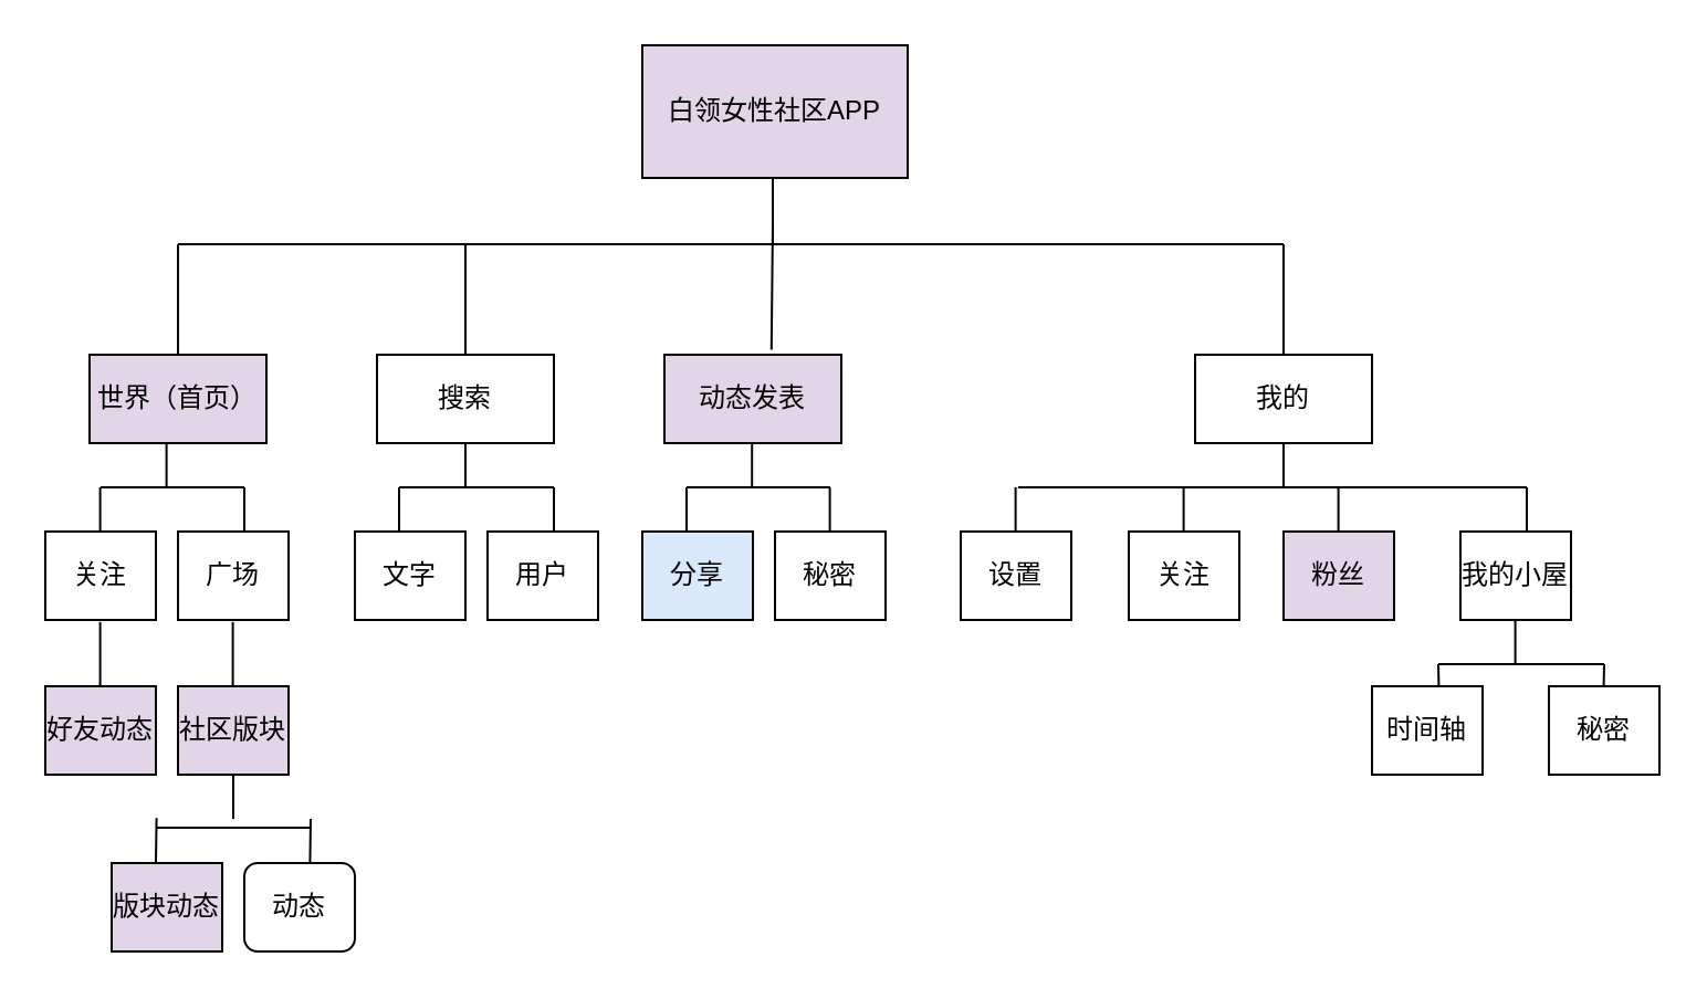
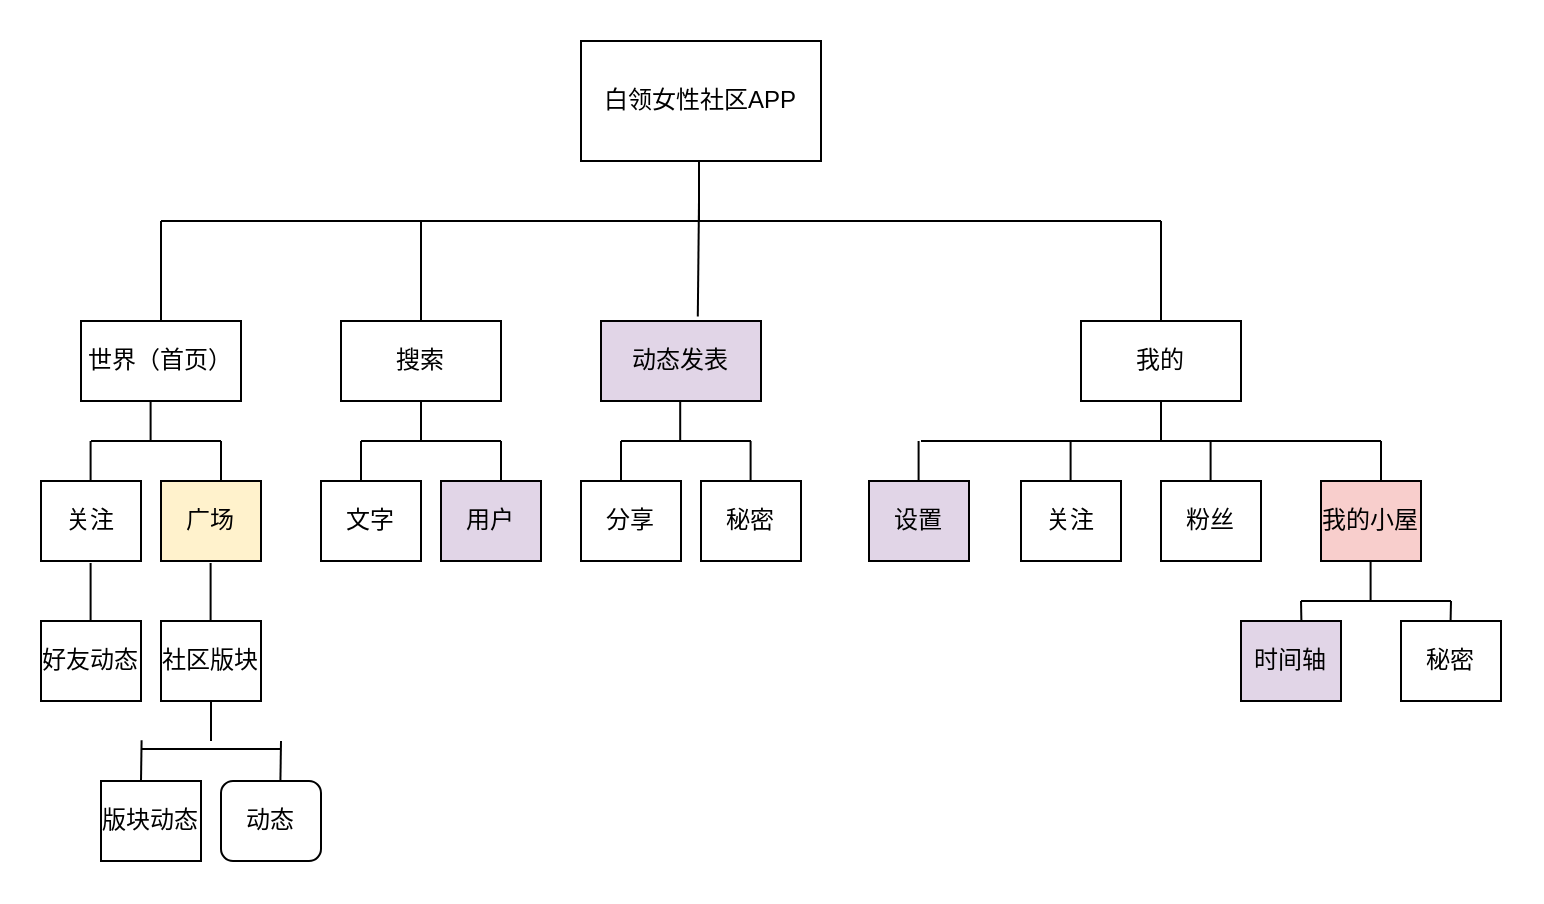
- <mxCell id="2" value="白领女性社区APP" style="rounded=0;whiteSpace=wrap;html=1;fillColor=#e1d5e7;" parent="1" vertex="1"><mxGeometry x="290" y="20" width="120" height="60" as="geometry" /></mxCell>
+ <mxCell id="2" value="白领女性社区APP" style="rounded=0;whiteSpace=wrap;html=1;" parent="1" vertex="1"><mxGeometry x="290" y="20" width="120" height="60" as="geometry" /></mxCell>
- <mxCell id="4" value="世界（首页）" style="rounded=0;whiteSpace=wrap;html=1;fillColor=#e1d5e7;" parent="1" vertex="1"><mxGeometry x="40" y="160" width="80" height="40" as="geometry" /></mxCell>
+ <mxCell id="4" value="世界（首页）" style="rounded=0;whiteSpace=wrap;html=1;" parent="1" vertex="1"><mxGeometry x="40" y="160" width="80" height="40" as="geometry" /></mxCell>
- <mxCell id="8" value="广场" style="rounded=0;whiteSpace=wrap;html=1;" parent="1" vertex="1"><mxGeometry x="80" y="240" width="50" height="40" as="geometry" /></mxCell>
+ <mxCell id="8" value="广场" style="rounded=0;whiteSpace=wrap;html=1;fillColor=#fff2cc;" parent="1" vertex="1"><mxGeometry x="80" y="240" width="50" height="40" as="geometry" /></mxCell>
- <mxCell id="11" value="用户" style="rounded=0;whiteSpace=wrap;html=1;" parent="1" vertex="1"><mxGeometry x="220" y="240" width="50" height="40" as="geometry" /></mxCell>
+ <mxCell id="11" value="用户" style="rounded=0;whiteSpace=wrap;html=1;fillColor=#e1d5e7;" parent="1" vertex="1"><mxGeometry x="220" y="240" width="50" height="40" as="geometry" /></mxCell>
- <mxCell id="15" value="分享" style="rounded=0;whiteSpace=wrap;html=1;fillColor=#dae8fc;" parent="1" vertex="1"><mxGeometry x="290" y="240" width="50" height="40" as="geometry" /></mxCell>
+ <mxCell id="15" value="分享" style="rounded=0;whiteSpace=wrap;html=1;" parent="1" vertex="1"><mxGeometry x="290" y="240" width="50" height="40" as="geometry" /></mxCell>
- <mxCell id="17" value="设置" style="rounded=0;whiteSpace=wrap;html=1;" parent="1" vertex="1"><mxGeometry x="434" y="240" width="50" height="40" as="geometry" /></mxCell>
+ <mxCell id="17" value="设置" style="rounded=0;whiteSpace=wrap;html=1;fillColor=#e1d5e7;" parent="1" vertex="1"><mxGeometry x="434" y="240" width="50" height="40" as="geometry" /></mxCell>
- <mxCell id="19" value="粉丝" style="rounded=0;whiteSpace=wrap;html=1;fillColor=#e1d5e7;" parent="1" vertex="1"><mxGeometry x="580" y="240" width="50" height="40" as="geometry" /></mxCell>
+ <mxCell id="19" value="粉丝" style="rounded=0;whiteSpace=wrap;html=1;" parent="1" vertex="1"><mxGeometry x="580" y="240" width="50" height="40" as="geometry" /></mxCell>
- <mxCell id="20" value="我的小屋" style="rounded=0;whiteSpace=wrap;html=1;" parent="1" vertex="1"><mxGeometry x="660" y="240" width="50" height="40" as="geometry" /></mxCell>
+ <mxCell id="20" value="我的小屋" style="rounded=0;whiteSpace=wrap;html=1;fillColor=#f8cecc;" parent="1" vertex="1"><mxGeometry x="660" y="240" width="50" height="40" as="geometry" /></mxCell>
- <mxCell id="9" value="好友动态" style="rounded=0;whiteSpace=wrap;html=1;fillColor=#e1d5e7;" parent="1" vertex="1"><mxGeometry y="310" width="50" height="40" as="geometry" x="20" /></mxCell>
+ <mxCell id="9" value="好友动态" style="rounded=0;whiteSpace=wrap;html=1;" parent="1" vertex="1"><mxGeometry y="310" width="50" height="40" as="geometry" x="20" /></mxCell>
- <mxCell id="10" value="社区版块" style="rounded=0;whiteSpace=wrap;html=1;fillColor=#e1d5e7;" parent="1" vertex="1"><mxGeometry x="80" y="310" width="50" height="40" as="geometry" /></mxCell>
+ <mxCell id="10" value="社区版块" style="rounded=0;whiteSpace=wrap;html=1;" parent="1" vertex="1"><mxGeometry x="80" y="310" width="50" height="40" as="geometry" /></mxCell>
- <mxCell id="21" value="时间轴" style="rounded=0;whiteSpace=wrap;html=1;" parent="1" vertex="1"><mxGeometry x="620" y="310" width="50" height="40" as="geometry" /></mxCell>
+ <mxCell id="21" value="时间轴" style="rounded=0;whiteSpace=wrap;html=1;fillColor=#e1d5e7;" parent="1" vertex="1"><mxGeometry x="620" y="310" width="50" height="40" as="geometry" /></mxCell>
- <mxCell id="12" value="版块动态" style="rounded=0;whiteSpace=wrap;html=1;fillColor=#e1d5e7;" parent="1" vertex="1"><mxGeometry x="50" y="390" width="50" height="40" as="geometry" /></mxCell>
+ <mxCell id="12" value="版块动态" style="rounded=0;whiteSpace=wrap;html=1;" parent="1" vertex="1"><mxGeometry x="50" y="390" width="50" height="40" as="geometry" /></mxCell>
